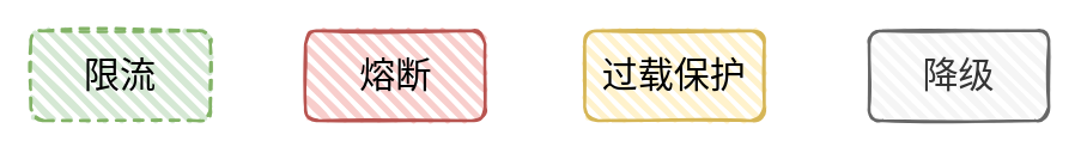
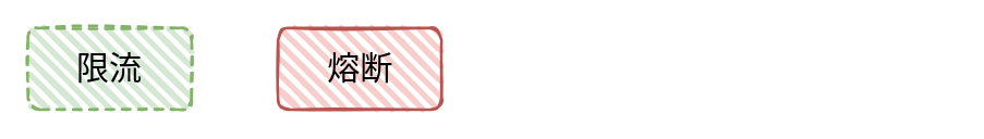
- <mxCell id="4" value="&lt;font style=&quot;font-size: 24px;&quot;&gt;过载保护&lt;/font&gt;" style="rounded=1;whiteSpace=wrap;html=1;strokeWidth=2;fillWeight=4;hachureGap=8;hachureAngle=45;fillColor=#fff2cc;sketch=1;strokeColor=#d6b656;" vertex="1" parent="1"><mxGeometry x="390" y="20" width="120" height="60" as="geometry" /></mxCell>
- <mxCell id="5" value="&lt;font style=&quot;font-size: 24px;&quot;&gt;降级&lt;/font&gt;" style="rounded=1;whiteSpace=wrap;html=1;strokeWidth=2;fillWeight=4;hachureGap=8;hachureAngle=45;fillColor=#f5f5f5;sketch=1;strokeColor=#666666;fontColor=#333333;" vertex="1" parent="1"><mxGeometry x="580" y="20" width="120" height="60" as="geometry" /></mxCell>
